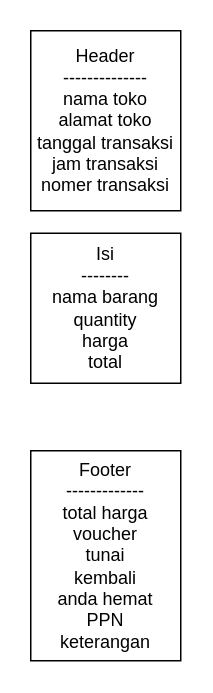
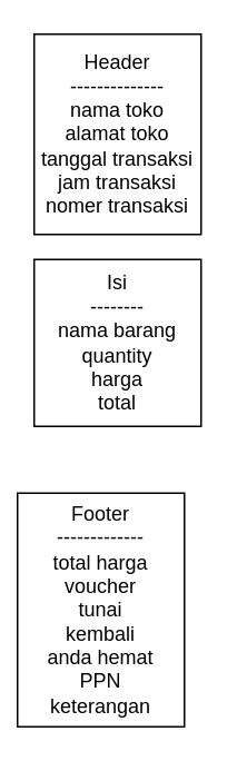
- <mxCell id="4" value="Footer&lt;br&gt;-------------&lt;br&gt;total harga&lt;br&gt;voucher&lt;br&gt;tunai&lt;br&gt;kembali&lt;br&gt;anda hemat&lt;br&gt;PPN&lt;br&gt;keterangan" style="rounded=0;whiteSpace=wrap;html=1;" vertex="1" parent="1"><mxGeometry x="20" y="300" width="100" height="140" as="geometry" /></mxCell>
+ <mxCell id="4" value="Footer&lt;br&gt;-------------&lt;br&gt;total harga&lt;br&gt;voucher&lt;br&gt;tunai&lt;br&gt;kembali&lt;br&gt;anda hemat&lt;br&gt;PPN&lt;br&gt;keterangan" style="rounded=0;whiteSpace=wrap;html=1;" vertex="1" parent="1"><mxGeometry x="10" y="295" width="100" height="140" as="geometry" /></mxCell>
